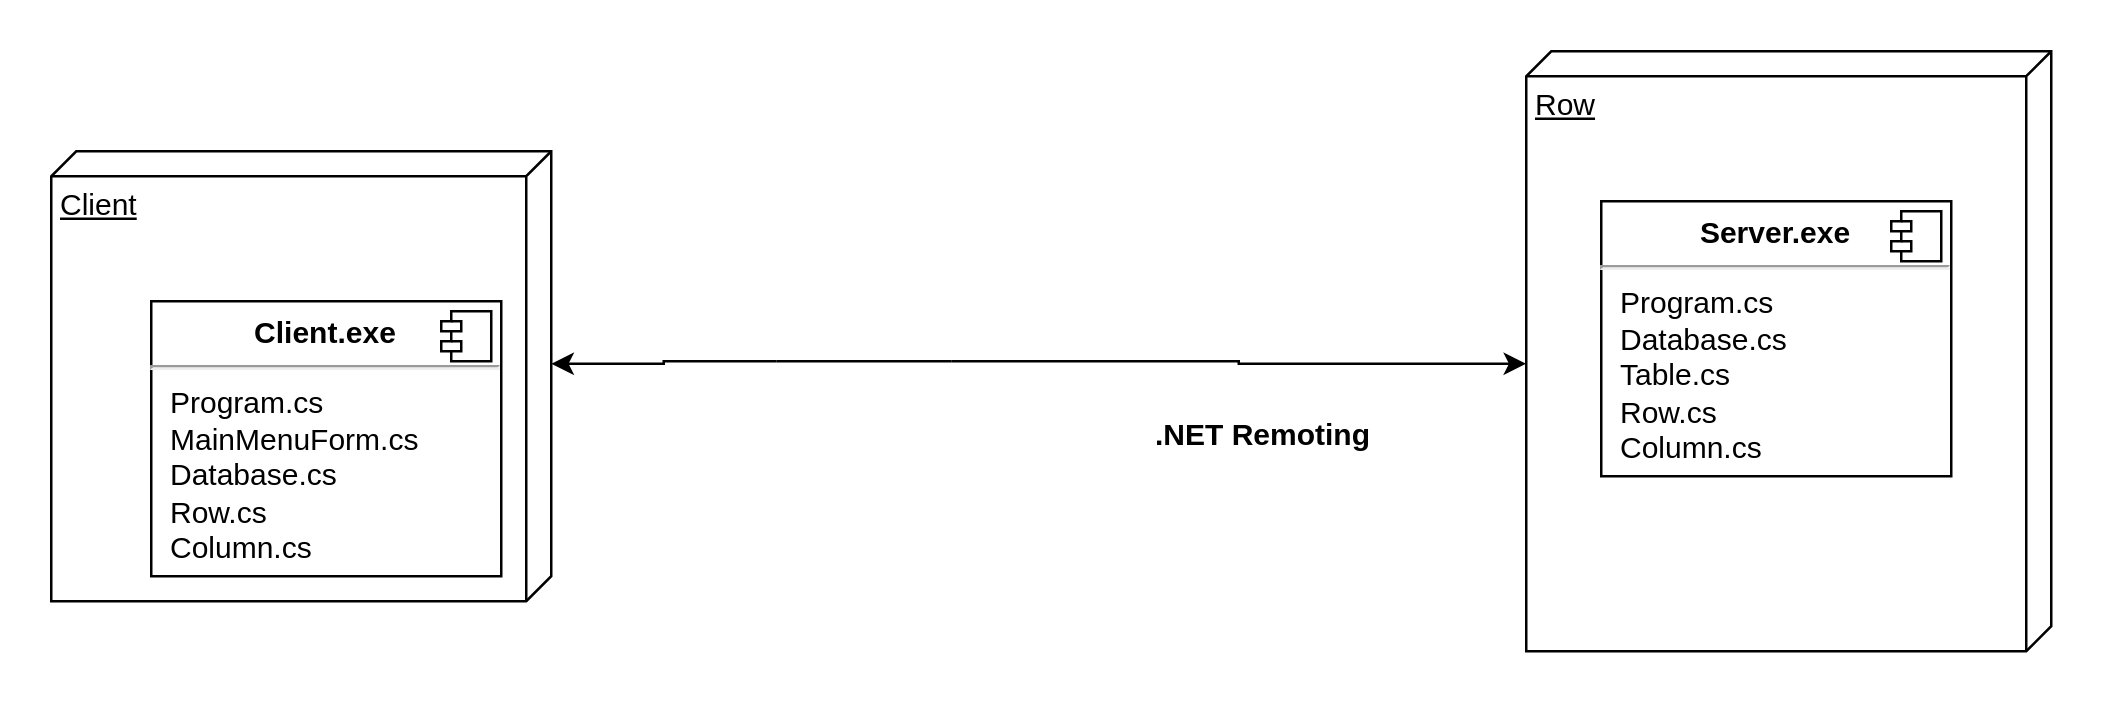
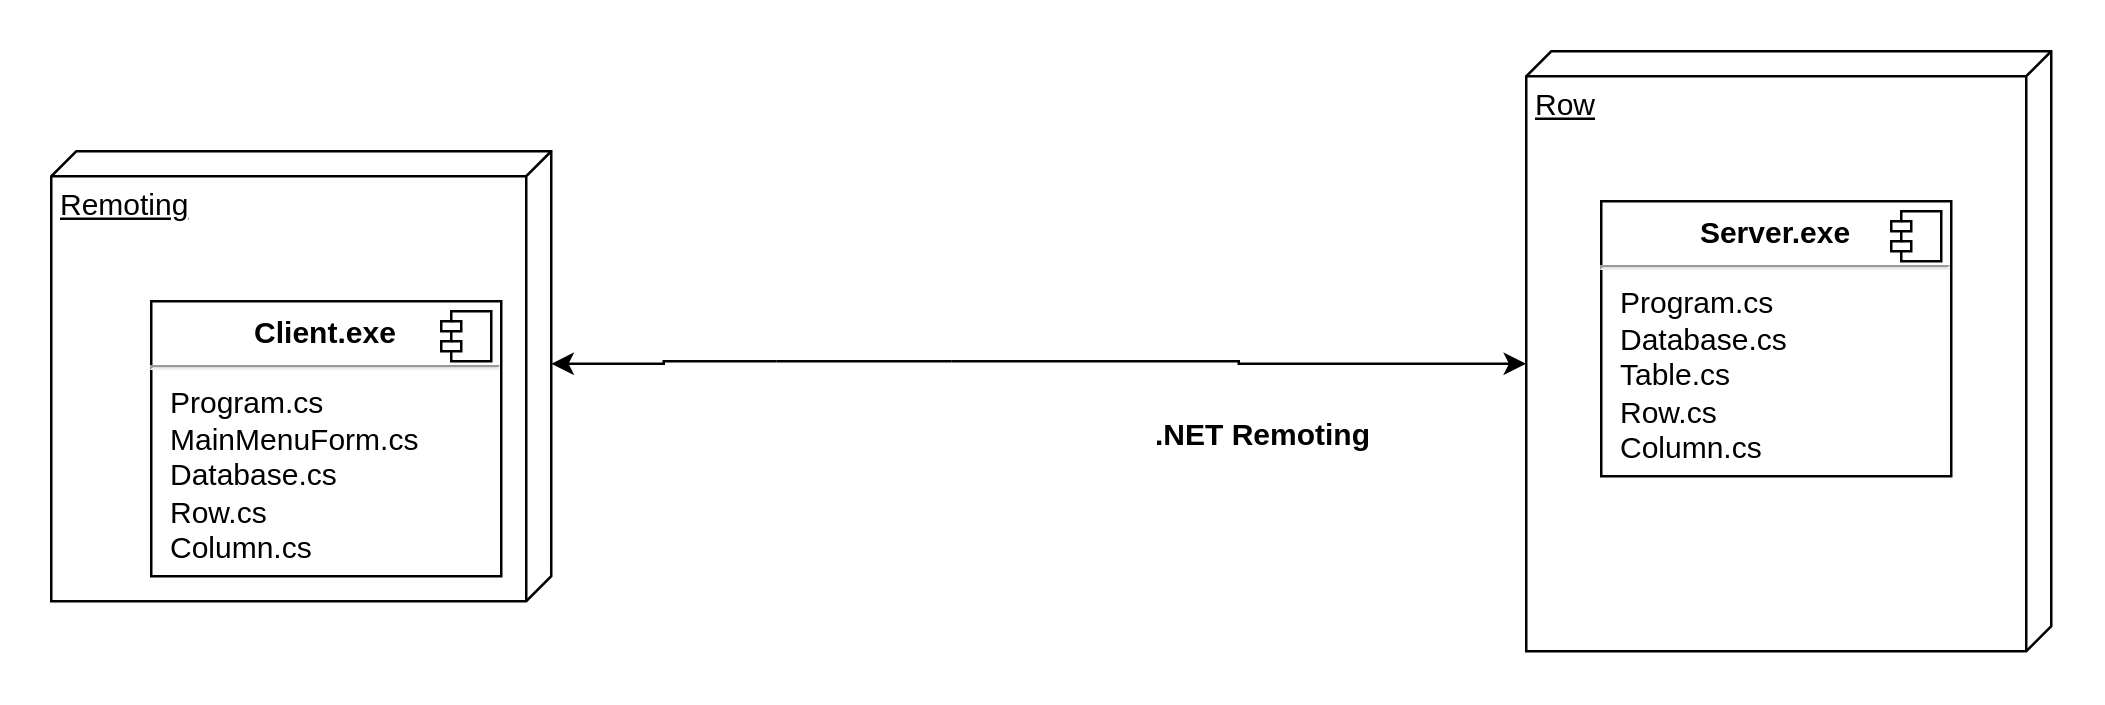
- <mxCell id="2" value="Client" style="verticalAlign=top;align=left;spacingTop=8;spacingLeft=2;spacingRight=12;shape=cube;size=10;direction=south;fontStyle=4;html=1;" vertex="1" parent="1"><mxGeometry x="20" y="60" width="200" height="180" as="geometry" /></mxCell>
+ <mxCell id="2" value="Remoting" style="verticalAlign=top;align=left;spacingTop=8;spacingLeft=2;spacingRight=12;shape=cube;size=10;direction=south;fontStyle=4;html=1;" vertex="1" parent="1"><mxGeometry x="20" y="60" width="200" height="180" as="geometry" /></mxCell>
